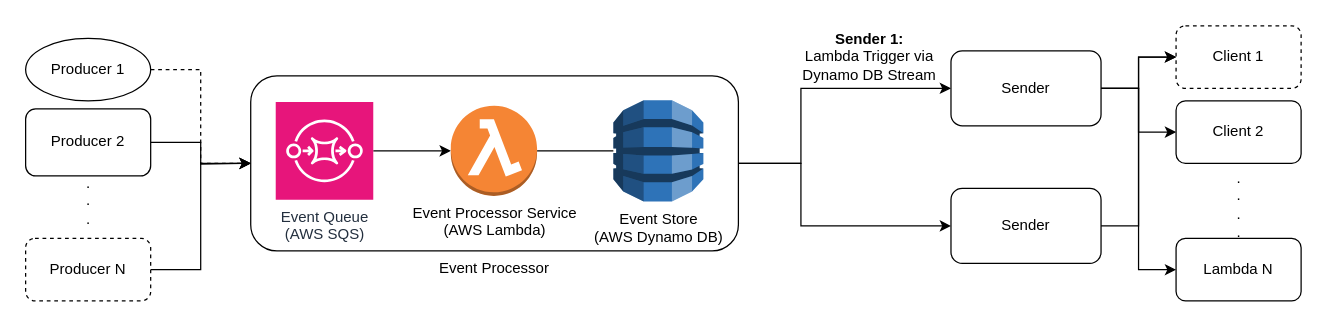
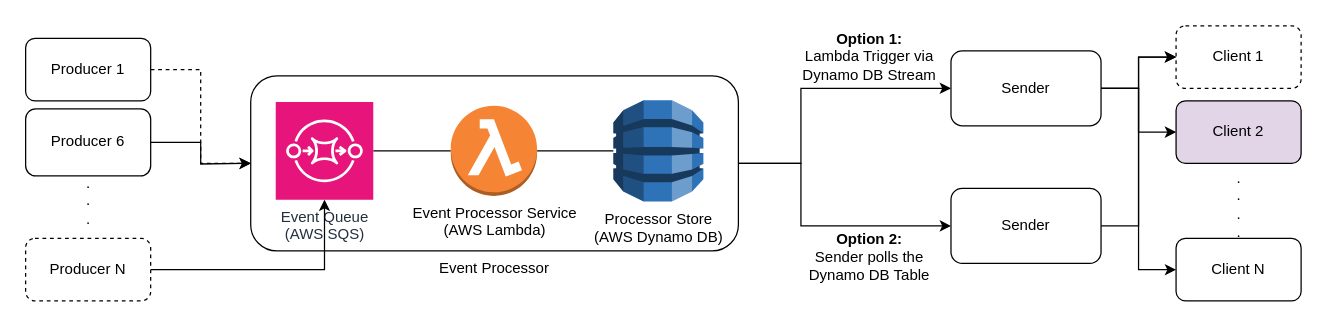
- <mxCell id="21" value="&lt;b&gt;Sender 1:&lt;/b&gt;&lt;div&gt;Lambda Trigger via Dynamo DB Stream&lt;/div&gt;" style="text;html=1;align=center;verticalAlign=middle;whiteSpace=wrap;rounded=0;" vertex="1" parent="1"><mxGeometry x="630" y="30" width="130" height="30" as="geometry" /></mxCell>
+ <mxCell id="21" value="&lt;b&gt;Option 1:&lt;/b&gt;&lt;div&gt;Lambda Trigger via Dynamo DB Stream&lt;/div&gt;" style="text;html=1;align=center;verticalAlign=middle;whiteSpace=wrap;rounded=0;" vertex="1" parent="1"><mxGeometry x="630" y="30" width="130" height="30" as="geometry" /></mxCell>
- <mxCell id="11" value="Producer 1" style="ellipse;whiteSpace=wrap;html=1;" vertex="1" parent="1"><mxGeometry x="20" y="30" width="100" height="50" as="geometry" /></mxCell>
+ <mxCell id="11" value="Producer 1" style="rounded=1;whiteSpace=wrap;html=1;" vertex="1" parent="1"><mxGeometry x="20" y="30" width="100" height="50" as="geometry" /></mxCell>
- <mxCell id="26" value="Client 2" style="rounded=1;whiteSpace=wrap;html=1;" vertex="1" parent="1"><mxGeometry x="940" y="80" width="100" height="50" as="geometry" /></mxCell>
+ <mxCell id="26" value="Client 2" style="rounded=1;whiteSpace=wrap;html=1;fillColor=#e1d5e7;" vertex="1" parent="1"><mxGeometry x="940" y="80" width="100" height="50" as="geometry" /></mxCell>
- <mxCell id="13" value="Producer 2" style="rounded=1;whiteSpace=wrap;html=1;" vertex="1" parent="1"><mxGeometry x="20" y="86.5" width="100" height="53.5" as="geometry" /></mxCell>
+ <mxCell id="13" value="Producer 6" style="rounded=1;whiteSpace=wrap;html=1;" vertex="1" parent="1"><mxGeometry x="20" y="86.5" width="100" height="53.5" as="geometry" /></mxCell>
- <mxCell id="5" value="" style="edgeStyle=orthogonalEdgeStyle;rounded=0;orthogonalLoop=1;jettySize=auto;html=1;" edge="1" parent="1" source="6" target="8"><mxGeometry relative="1" as="geometry"><Array as="points"><mxPoint x="375.5" y="115.5" /><mxPoint x="375.5" y="116.5" /></Array></mxGeometry></mxCell>
+ <mxCell id="5" value="" style="edgeStyle=orthogonalEdgeStyle;rounded=0;orthogonalLoop=1;jettySize=auto;html=1;endArrow=none;" edge="1" parent="1" source="6" target="8"><mxGeometry relative="1" as="geometry"><Array as="points"><mxPoint x="375.5" y="115.5" /><mxPoint x="375.5" y="116.5" /></Array></mxGeometry></mxCell>
- <mxCell id="14" style="edgeStyle=orthogonalEdgeStyle;rounded=0;orthogonalLoop=1;jettySize=auto;html=1;entryX=0;entryY=0.5;entryDx=0;entryDy=0;" edge="1" parent="1" source="15" target="4"><mxGeometry relative="1" as="geometry" /></mxCell>
+ <mxCell id="14" style="edgeStyle=orthogonalEdgeStyle;rounded=0;orthogonalLoop=1;jettySize=auto;html=1;" edge="1" parent="1" source="15" target="6"><mxGeometry relative="1" as="geometry" /></mxCell>
- <mxCell id="9" value="Event Store&lt;br&gt;(AWS Dynamo DB)" style="outlineConnect=0;dashed=0;verticalLabelPosition=bottom;verticalAlign=top;align=center;html=1;shape=mxgraph.aws3.dynamo_db;fillColor=#2E73B8;gradientColor=none;" vertex="1" parent="1"><mxGeometry x="490" y="79.5" width="72" height="81" as="geometry" /></mxCell>
+ <mxCell id="9" value="Processor Store&lt;br&gt;(AWS Dynamo DB)" style="outlineConnect=0;dashed=0;verticalLabelPosition=bottom;verticalAlign=top;align=center;html=1;shape=mxgraph.aws3.dynamo_db;fillColor=#2E73B8;gradientColor=none;" vertex="1" parent="1"><mxGeometry x="490" y="79.5" width="72" height="81" as="geometry" /></mxCell>
+ <mxCell id="24" value="&lt;b&gt;Option 2:&lt;/b&gt;&lt;div&gt;Sender polls the Dynamo DB Table&lt;/div&gt;" style="text;html=1;align=center;verticalAlign=middle;whiteSpace=wrap;rounded=0;" vertex="1" parent="1"><mxGeometry x="630" y="190" width="130" height="30" as="geometry" /></mxCell>
- <mxCell id="27" value="Lambda N" style="rounded=1;whiteSpace=wrap;html=1;" vertex="1" parent="1"><mxGeometry x="940" y="190" width="100" height="50" as="geometry" /></mxCell>
+ <mxCell id="27" value="Client N" style="rounded=1;whiteSpace=wrap;html=1;" vertex="1" parent="1"><mxGeometry x="940" y="190" width="100" height="50" as="geometry" /></mxCell>
